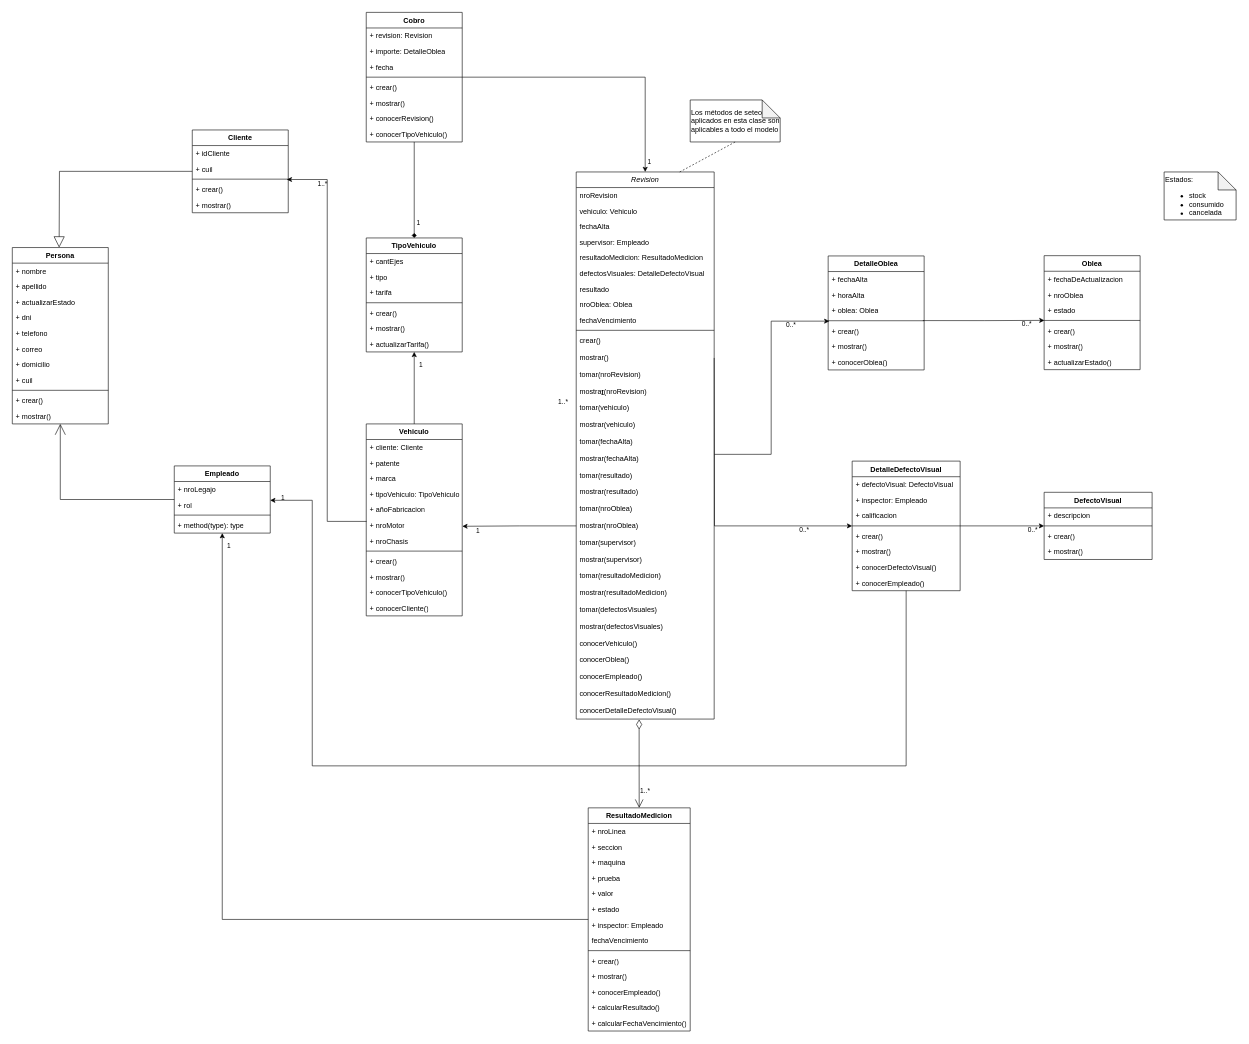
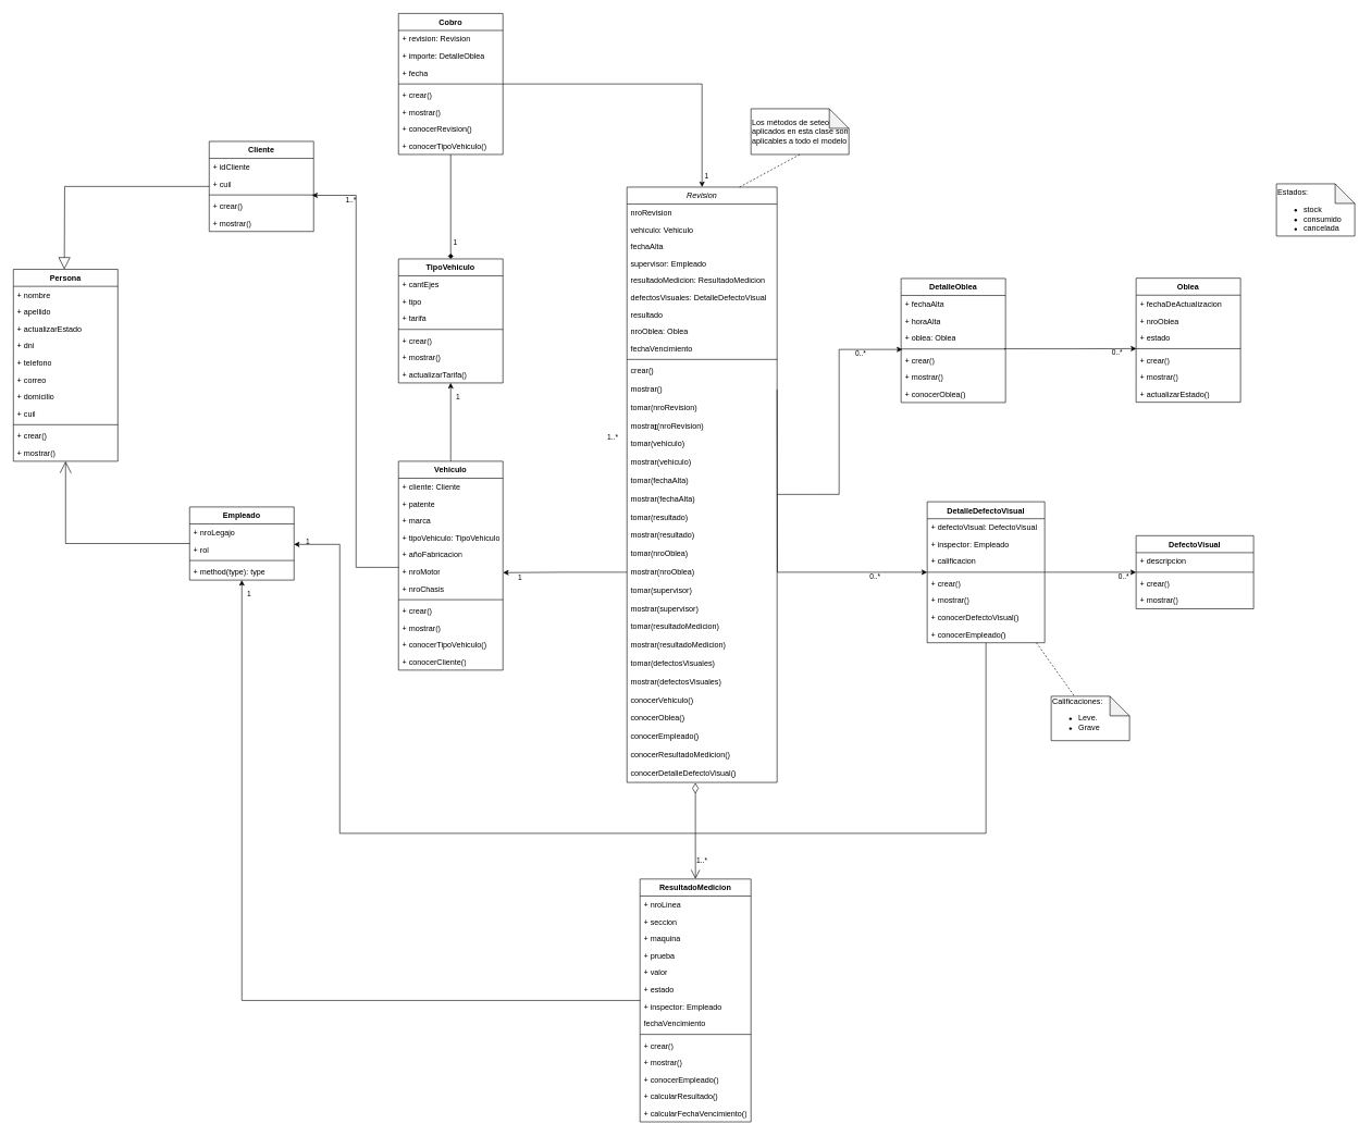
- <mxCell id="78" value="Estados:&lt;div&gt;&lt;ul&gt;&lt;li&gt;stock&lt;/li&gt;&lt;li&gt;consumido&lt;/li&gt;&lt;li&gt;cancelada&lt;/li&gt;&lt;/ul&gt;&lt;/div&gt;" style="shape=note;whiteSpace=wrap;html=1;backgroundOutline=1;darkOpacity=0.05;align=left;verticalAlign=top;" vertex="1" parent="1"><mxGeometry x="1940" y="286" width="120" height="80" as="geometry" /></mxCell>
+ <mxCell id="78" value="Estados:&lt;div&gt;&lt;ul&gt;&lt;li&gt;stock&lt;/li&gt;&lt;li&gt;consumido&lt;/li&gt;&lt;li&gt;cancelada&lt;/li&gt;&lt;/ul&gt;&lt;/div&gt;" style="shape=note;whiteSpace=wrap;html=1;backgroundOutline=1;darkOpacity=0.05;align=left;verticalAlign=top;" vertex="1" parent="1"><mxGeometry x="1955" y="281" width="120" height="80" as="geometry" /></mxCell>
+ <mxCell id="57" value="" style="endArrow=none;dashed=1;html=1;rounded=0;" edge="1" parent="1" source="40" target="56"><mxGeometry width="50" height="50" relative="1" as="geometry"><mxPoint x="1480" y="468" as="sourcePoint" /><mxPoint x="1530" y="418" as="targetPoint" /></mxGeometry></mxCell>
+ <mxCell id="56" value="Calificaciones:&amp;nbsp;&lt;div&gt;&lt;ul&gt;&lt;li&gt;Leve.&lt;/li&gt;&lt;li style=&quot;&quot;&gt;Grave&lt;/li&gt;&lt;/ul&gt;&lt;/div&gt;" style="shape=note;whiteSpace=wrap;html=1;backgroundOutline=1;darkOpacity=0.05;align=left;" vertex="1" parent="1"><mxGeometry x="1610" y="1066" width="120" height="68" as="geometry" /></mxCell>
